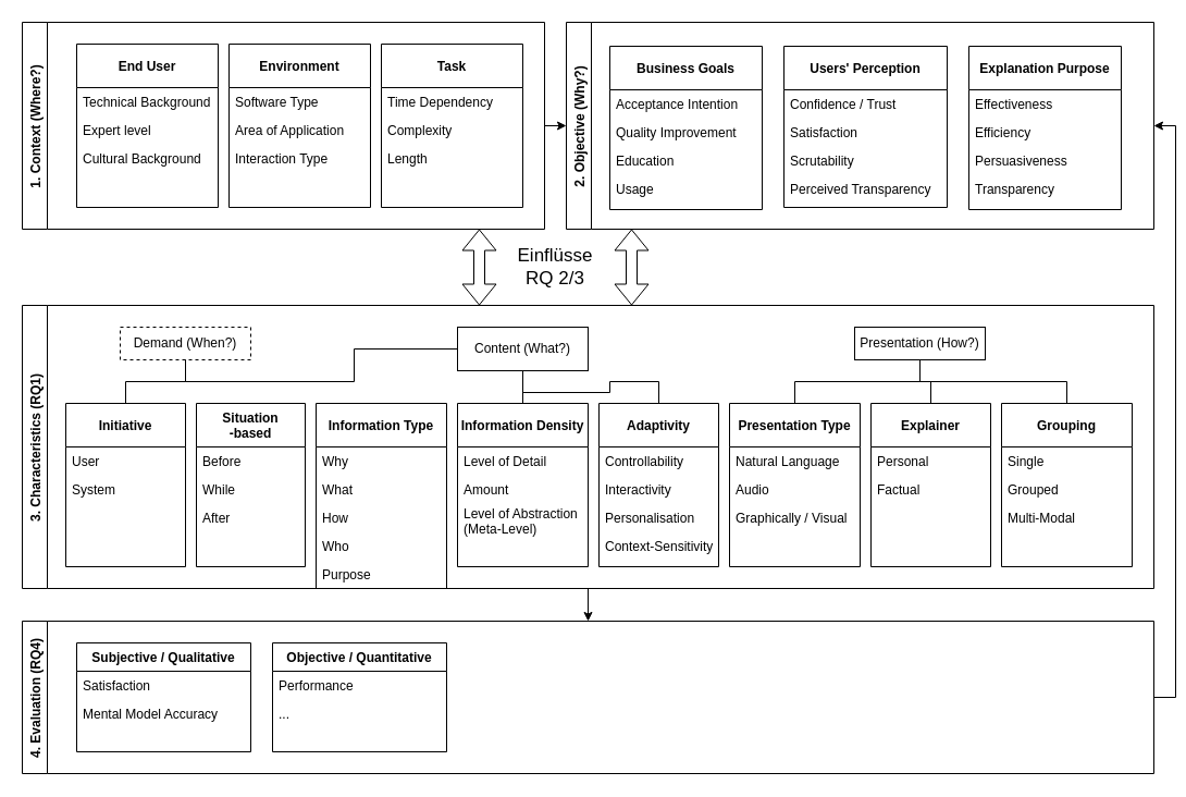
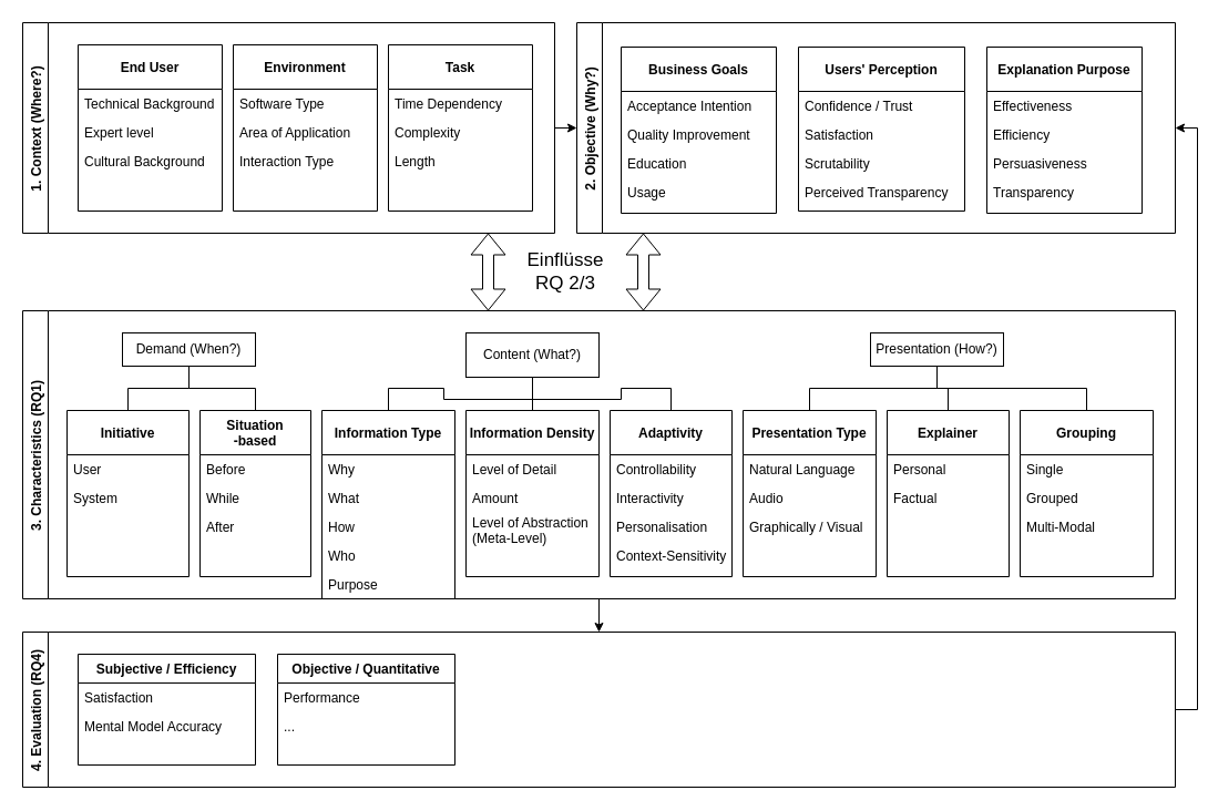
- <mxCell id="63" value="Demand (When?)" style="rounded=0;whiteSpace=wrap;html=1;dashed=1;" parent="33" vertex="1"><mxGeometry x="90" y="20" width="120" height="30" as="geometry" /></mxCell>
+ <mxCell id="63" value="Demand (When?)" style="rounded=0;whiteSpace=wrap;html=1;" parent="33" vertex="1"><mxGeometry x="90" y="20" width="120" height="30" as="geometry" /></mxCell>
- <mxCell id="68" style="edgeStyle=orthogonalEdgeStyle;rounded=0;orthogonalLoop=1;jettySize=auto;html=1;exitX=0.5;exitY=1;exitDx=0;exitDy=0;endArrow=none;endFill=0;" parent="33" source="63" target="34" edge="1"><mxGeometry relative="1" as="geometry" /></mxCell>
+ <mxCell id="68" style="edgeStyle=orthogonalEdgeStyle;rounded=0;orthogonalLoop=1;jettySize=auto;html=1;exitX=0.5;exitY=1;exitDx=0;exitDy=0;entryX=0.5;entryY=0;entryDx=0;entryDy=0;endArrow=none;endFill=0;" parent="33" source="63" target="64" edge="1"><mxGeometry relative="1" as="geometry" /></mxCell>
+ <mxCell id="51" style="edgeStyle=orthogonalEdgeStyle;rounded=0;orthogonalLoop=1;jettySize=auto;html=1;exitX=0.5;exitY=1;exitDx=0;exitDy=0;entryX=0.5;entryY=0;entryDx=0;entryDy=0;endArrow=none;endFill=0;" parent="33" source="34" target="45" edge="1"><mxGeometry relative="1" as="geometry" /></mxCell>
- <mxCell id="80" value="Subjective / Qualitative" style="swimlane;fontStyle=1;align=center;verticalAlign=top;childLayout=stackLayout;horizontal=1;startSize=26;horizontalStack=0;resizeParent=1;resizeLast=0;collapsible=1;marginBottom=0;rounded=0;shadow=0;strokeWidth=1;" parent="79" vertex="1"><mxGeometry x="50" y="20" width="160" height="100" as="geometry"><mxRectangle x="20" y="320" width="160" height="26" as="alternateBounds" /></mxGeometry></mxCell>
+ <mxCell id="80" value="Subjective / Efficiency" style="swimlane;fontStyle=1;align=center;verticalAlign=top;childLayout=stackLayout;horizontal=1;startSize=26;horizontalStack=0;resizeParent=1;resizeLast=0;collapsible=1;marginBottom=0;rounded=0;shadow=0;strokeWidth=1;" parent="79" vertex="1"><mxGeometry x="50" y="20" width="160" height="100" as="geometry"><mxRectangle x="20" y="320" width="160" height="26" as="alternateBounds" /></mxGeometry></mxCell>
